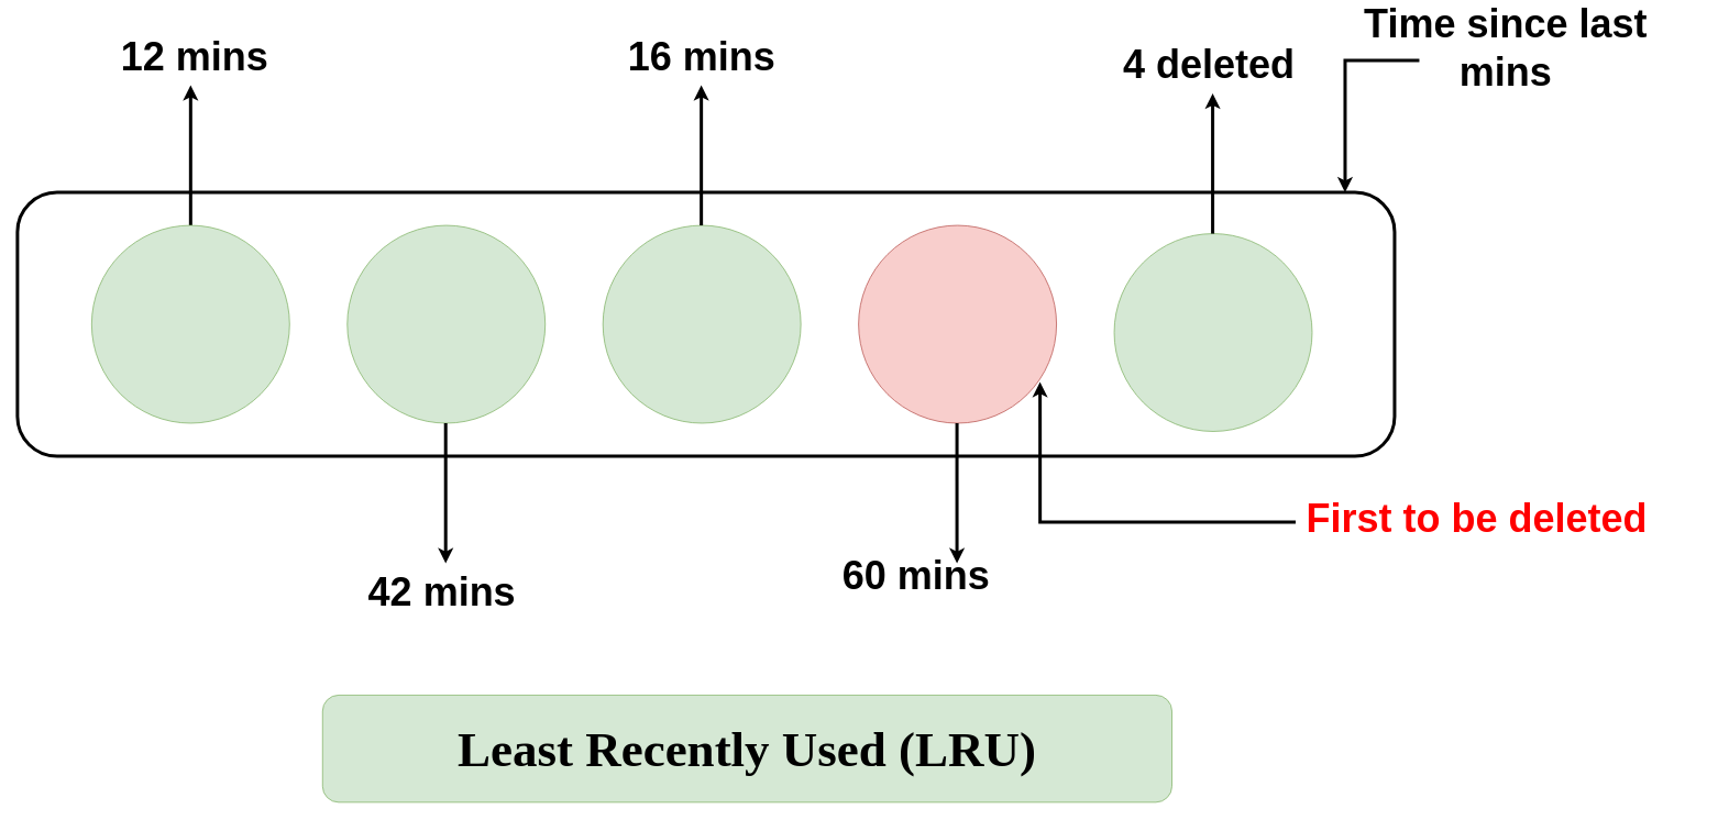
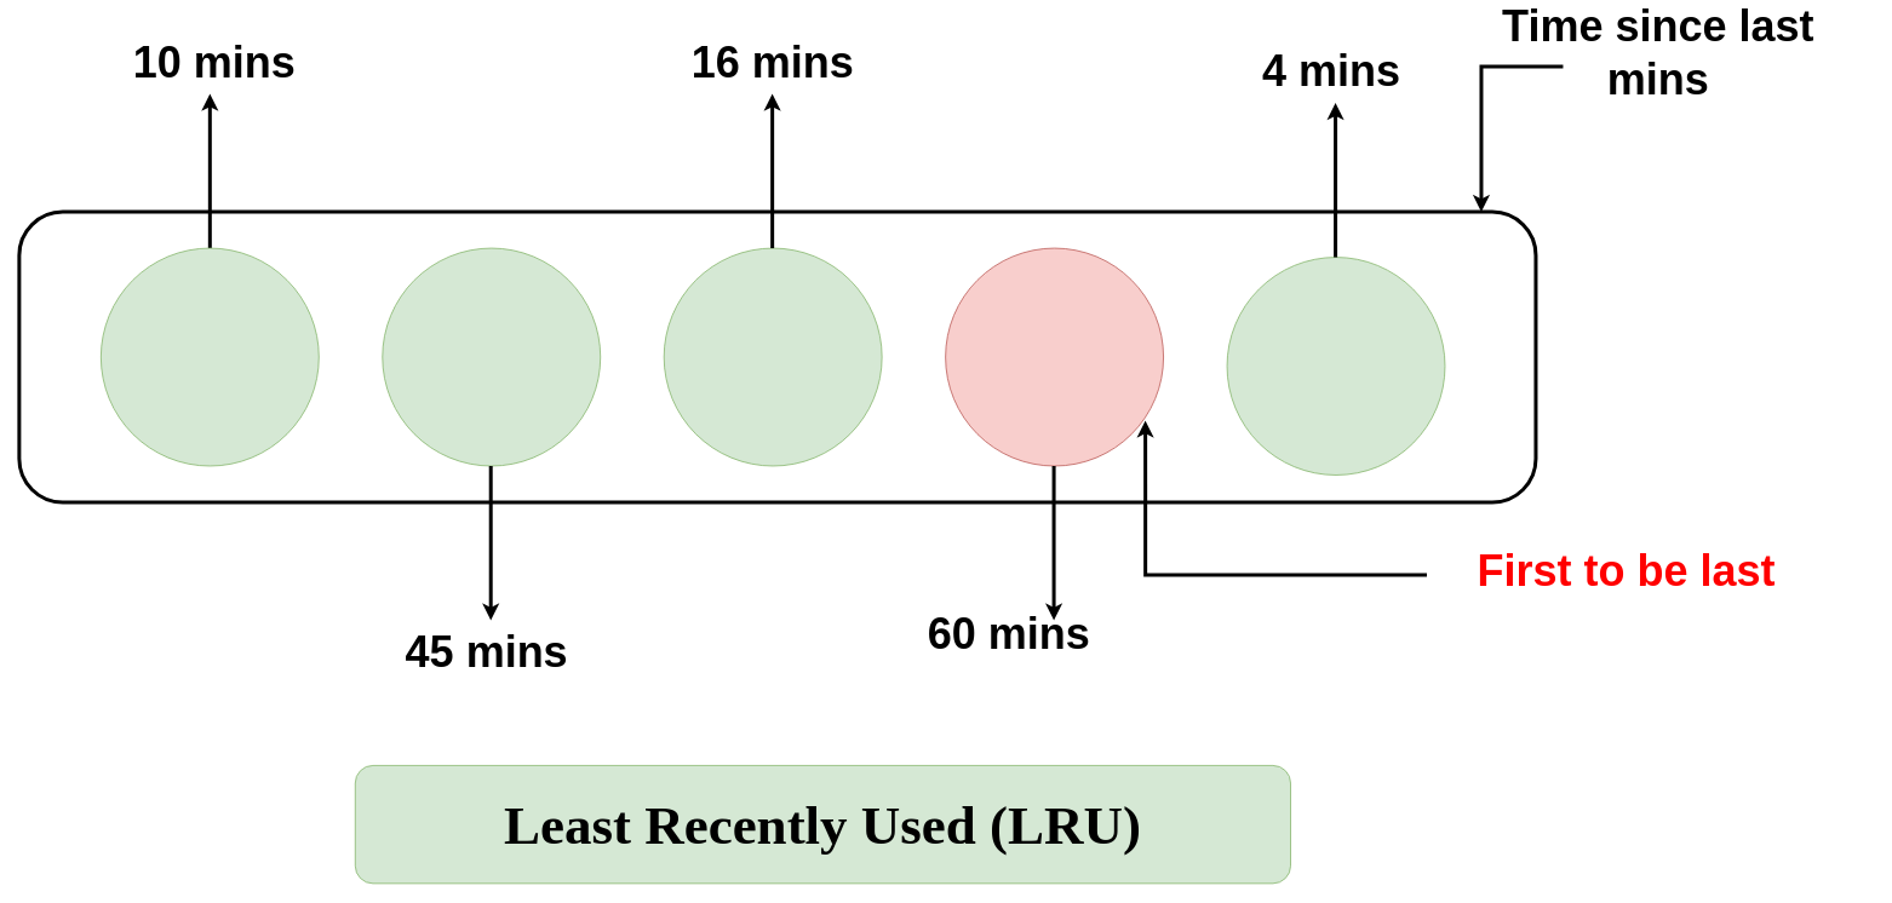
- <mxCell id="2" value="&lt;font style=&quot;font-size: 48px;&quot;&gt;&lt;b style=&quot;&quot;&gt;12 mins&lt;/b&gt;&lt;/font&gt;" style="text;html=1;strokeColor=none;fillColor=none;align=center;verticalAlign=middle;whiteSpace=wrap;rounded=0;" parent="1" vertex="1"><mxGeometry x="40" y="30" width="390" height="49" as="geometry" /></mxCell>
+ <mxCell id="2" value="&lt;font style=&quot;font-size: 48px;&quot;&gt;&lt;b style=&quot;&quot;&gt;10 mins&lt;/b&gt;&lt;/font&gt;" style="text;html=1;strokeColor=none;fillColor=none;align=center;verticalAlign=middle;whiteSpace=wrap;rounded=0;" parent="1" vertex="1"><mxGeometry x="40" y="30" width="390" height="49" as="geometry" /></mxCell>
- <mxCell id="18" value="&lt;font style=&quot;font-size: 48px;&quot;&gt;&lt;b style=&quot;&quot;&gt;4 deleted&lt;/b&gt;&lt;/font&gt;" style="text;html=1;strokeColor=none;fillColor=none;align=center;verticalAlign=middle;whiteSpace=wrap;rounded=0;" vertex="1" parent="1"><mxGeometry x="1270" y="40" width="390" height="49" as="geometry" /></mxCell>
+ <mxCell id="18" value="&lt;font style=&quot;font-size: 48px;&quot;&gt;&lt;b style=&quot;&quot;&gt;4 mins&lt;/b&gt;&lt;/font&gt;" style="text;html=1;strokeColor=none;fillColor=none;align=center;verticalAlign=middle;whiteSpace=wrap;rounded=0;" vertex="1" parent="1"><mxGeometry x="1270" y="40" width="390" height="49" as="geometry" /></mxCell>
- <mxCell id="3" value="&lt;font style=&quot;font-size: 48px;&quot;&gt;&lt;b style=&quot;&quot;&gt;&lt;font color=&quot;#ff0000&quot;&gt;First to be deleted&lt;/font&gt;&lt;br&gt;&lt;/b&gt;&lt;/font&gt;" style="text;html=1;strokeColor=none;fillColor=none;align=center;verticalAlign=middle;whiteSpace=wrap;rounded=0;" parent="1" vertex="1"><mxGeometry x="1520" y="590" width="540" height="49" as="geometry" /></mxCell>
+ <mxCell id="3" value="&lt;font style=&quot;font-size: 48px;&quot;&gt;&lt;b style=&quot;&quot;&gt;&lt;font color=&quot;#ff0000&quot;&gt;First to be last&lt;/font&gt;&lt;br&gt;&lt;/b&gt;&lt;/font&gt;" style="text;html=1;strokeColor=none;fillColor=none;align=center;verticalAlign=middle;whiteSpace=wrap;rounded=0;" parent="1" vertex="1"><mxGeometry x="1520" y="590" width="540" height="49" as="geometry" /></mxCell>
- <mxCell id="19" value="&lt;font style=&quot;font-size: 48px;&quot;&gt;&lt;b style=&quot;&quot;&gt;42 mins&lt;/b&gt;&lt;/font&gt;" style="text;html=1;strokeColor=none;fillColor=none;align=center;verticalAlign=middle;whiteSpace=wrap;rounded=0;" vertex="1" parent="1"><mxGeometry x="340" y="680" width="390" height="49" as="geometry" /></mxCell>
+ <mxCell id="19" value="&lt;font style=&quot;font-size: 48px;&quot;&gt;&lt;b style=&quot;&quot;&gt;45 mins&lt;/b&gt;&lt;/font&gt;" style="text;html=1;strokeColor=none;fillColor=none;align=center;verticalAlign=middle;whiteSpace=wrap;rounded=0;" vertex="1" parent="1"><mxGeometry x="340" y="680" width="390" height="49" as="geometry" /></mxCell>
